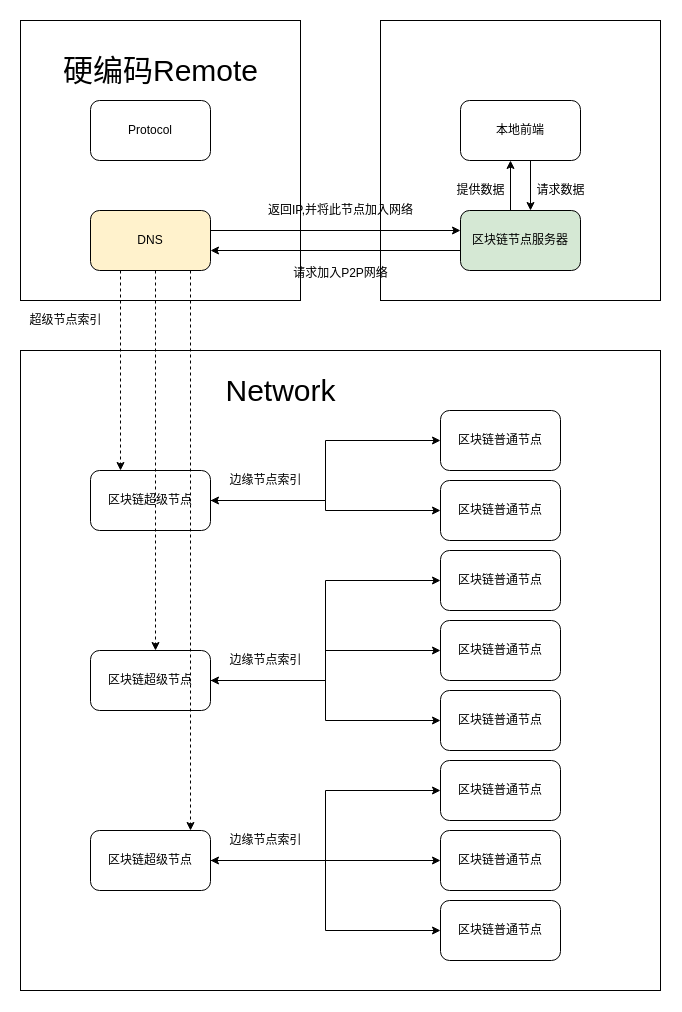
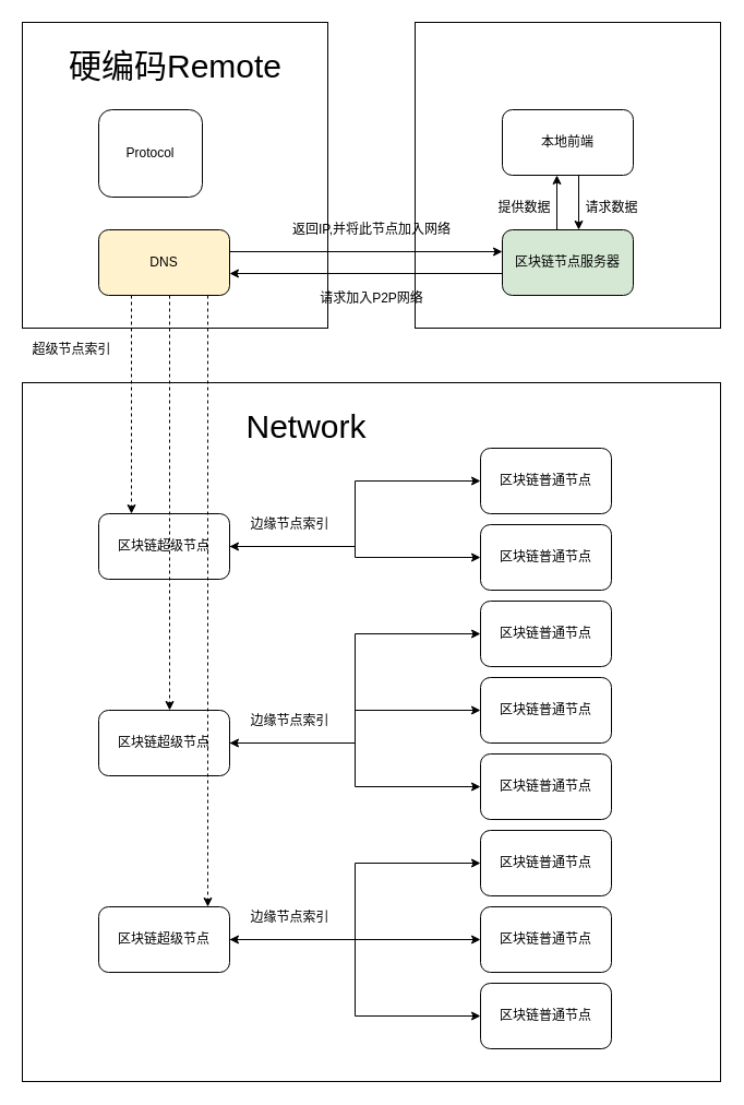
- <mxCell id="4" value="硬编码Remote" style="text;html=1;align=center;verticalAlign=middle;resizable=0;points=[];autosize=1;fontSize=30;" vertex="1" parent="1"><mxGeometry x="55" y="50" width="210" height="40" as="geometry" /></mxCell>
+ <mxCell id="4" value="硬编码Remote" style="text;html=1;align=center;verticalAlign=middle;resizable=0;points=[];autosize=1;fontSize=30;" vertex="1" parent="1"><mxGeometry x="55" y="40" width="210" height="40" as="geometry" /></mxCell>
- <mxCell id="44" value="Protocol" style="rounded=1;whiteSpace=wrap;html=1;" vertex="1" parent="1"><mxGeometry x="90" y="100" width="120" height="60" as="geometry" /></mxCell>
+ <mxCell id="44" value="Protocol" style="rounded=1;whiteSpace=wrap;html=1;" vertex="1" parent="1"><mxGeometry x="90" y="100" width="95" height="80" as="geometry" /></mxCell>
